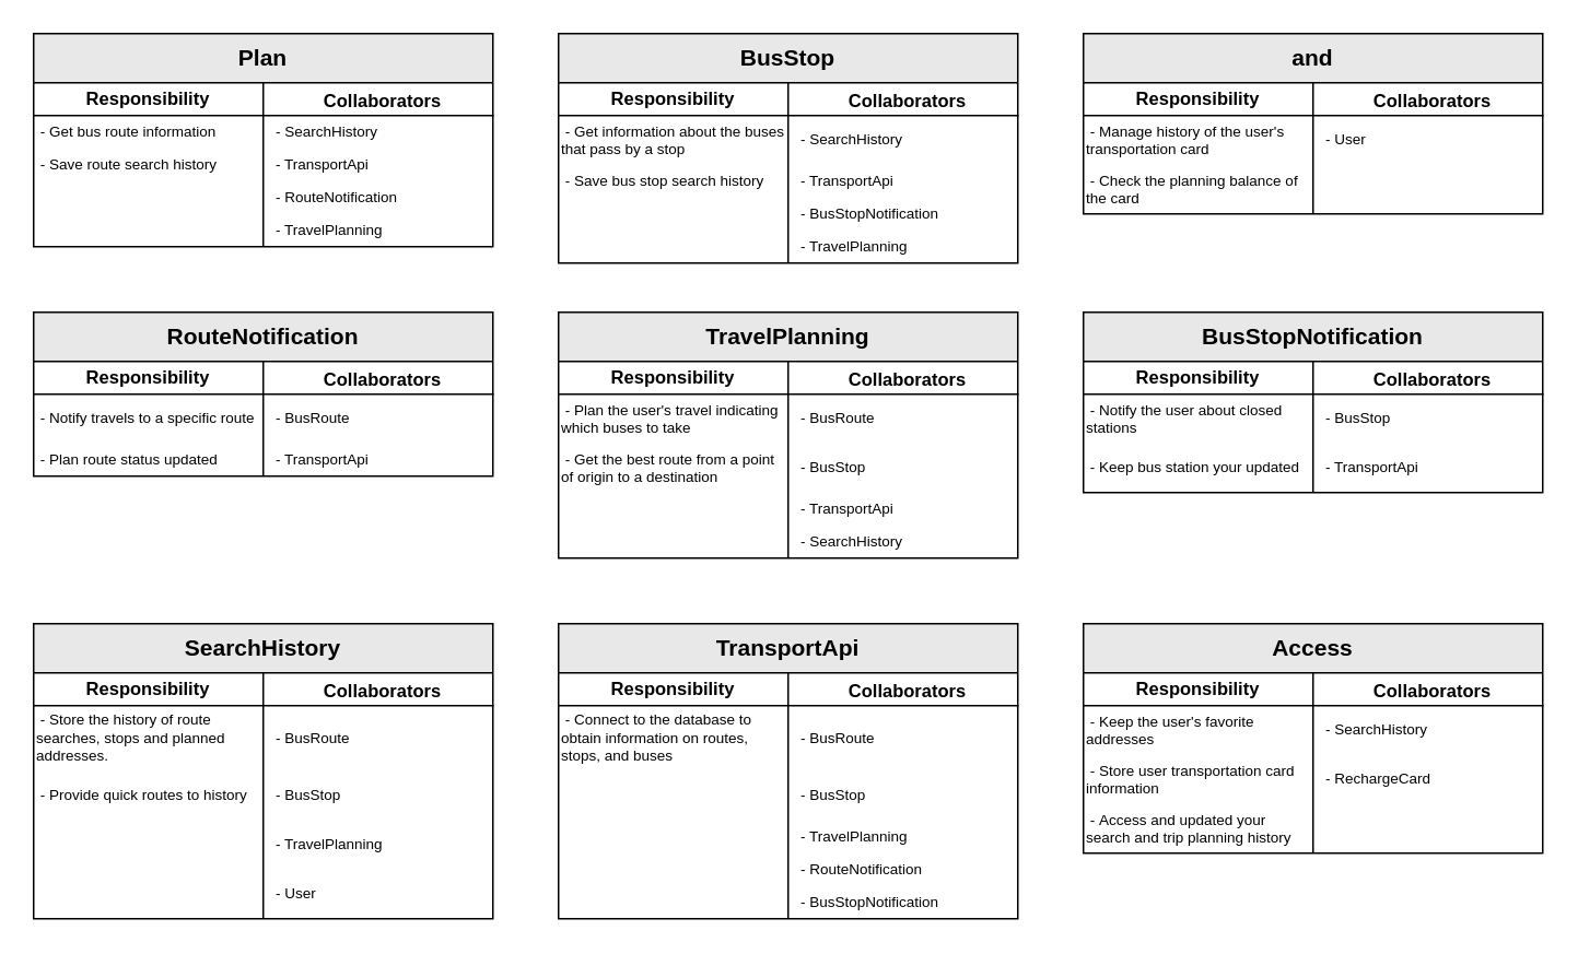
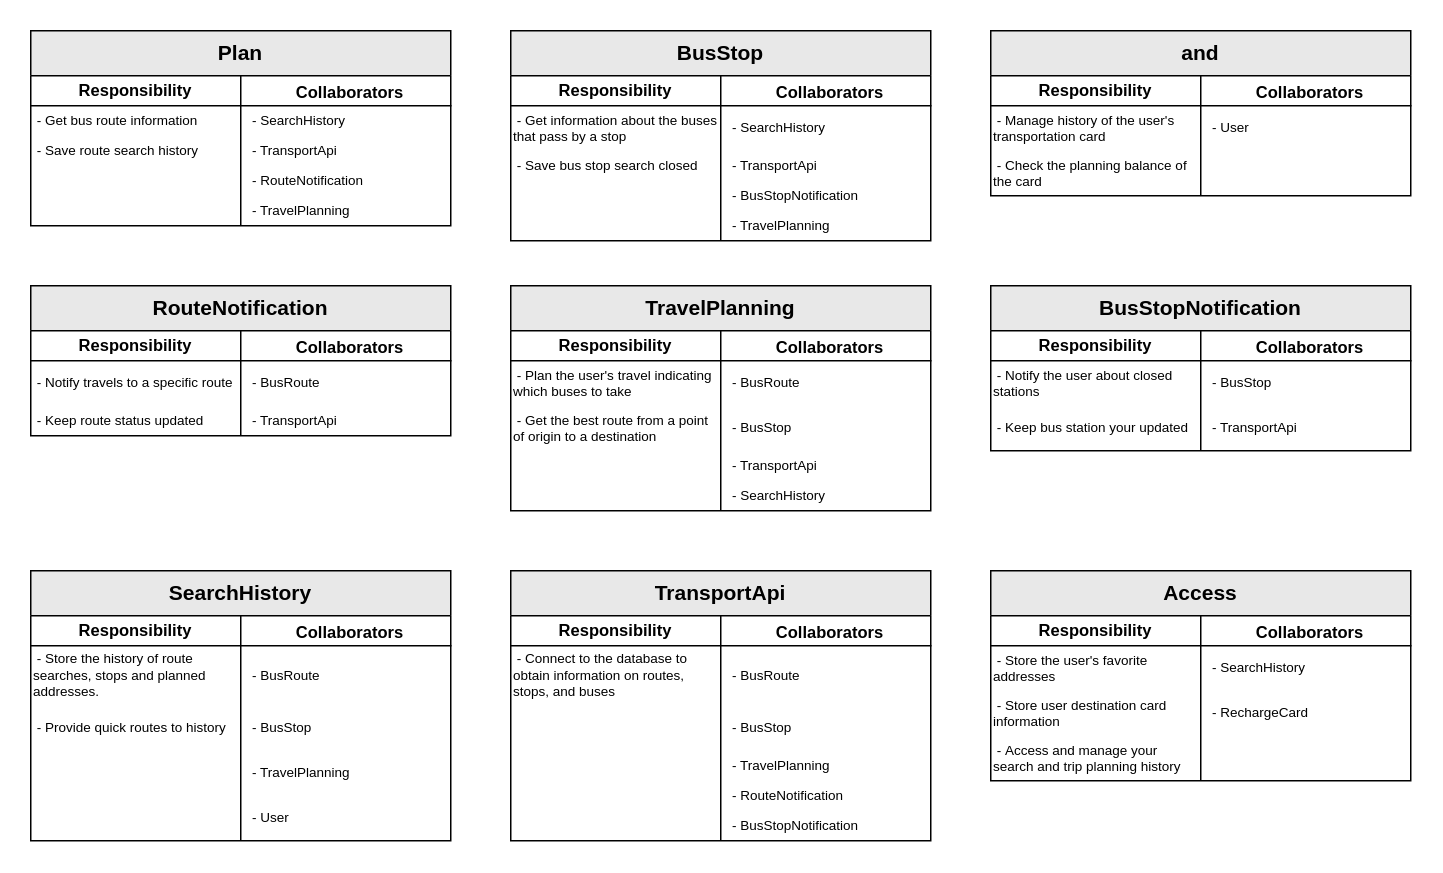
- <mxCell id="26" value="&amp;nbsp;- Save bus stop search history" style="shape=partialRectangle;connectable=0;fillColor=none;top=0;left=0;bottom=0;right=0;editable=1;overflow=hidden;html=1;whiteSpace=wrap;fontSize=9;align=left;" parent="25" vertex="1"><mxGeometry width="140" height="20" as="geometry"><mxRectangle width="140" height="20" as="alternateBounds" /></mxGeometry></mxCell>
+ <mxCell id="26" value="&amp;nbsp;- Save bus stop search closed" style="shape=partialRectangle;connectable=0;fillColor=none;top=0;left=0;bottom=0;right=0;editable=1;overflow=hidden;html=1;whiteSpace=wrap;fontSize=9;align=left;" parent="25" vertex="1"><mxGeometry width="140" height="20" as="geometry"><mxRectangle width="140" height="20" as="alternateBounds" /></mxGeometry></mxCell>
- <mxCell id="42" value="&amp;nbsp;- Plan route status updated" style="shape=partialRectangle;connectable=0;fillColor=none;top=0;left=0;bottom=0;right=0;editable=1;overflow=hidden;html=1;whiteSpace=wrap;fontSize=9;align=left;" parent="41" vertex="1"><mxGeometry width="140" height="20" as="geometry"><mxRectangle width="140" height="20" as="alternateBounds" /></mxGeometry></mxCell>
+ <mxCell id="42" value="&amp;nbsp;- Keep route status updated" style="shape=partialRectangle;connectable=0;fillColor=none;top=0;left=0;bottom=0;right=0;editable=1;overflow=hidden;html=1;whiteSpace=wrap;fontSize=9;align=left;" parent="41" vertex="1"><mxGeometry width="140" height="20" as="geometry"><mxRectangle width="140" height="20" as="alternateBounds" /></mxGeometry></mxCell>
- <mxCell id="120" value="&amp;nbsp;-&amp;nbsp;Keep the user's favorite addresses" style="shape=partialRectangle;connectable=0;fillColor=none;top=0;left=0;bottom=0;right=0;editable=1;overflow=hidden;html=1;whiteSpace=wrap;align=left;fontSize=9;" parent="119" vertex="1"><mxGeometry width="140" height="30" as="geometry"><mxRectangle width="140" height="30" as="alternateBounds" /></mxGeometry></mxCell>
+ <mxCell id="120" value="&amp;nbsp;-&amp;nbsp;Store the user's favorite addresses" style="shape=partialRectangle;connectable=0;fillColor=none;top=0;left=0;bottom=0;right=0;editable=1;overflow=hidden;html=1;whiteSpace=wrap;align=left;fontSize=9;" parent="119" vertex="1"><mxGeometry width="140" height="30" as="geometry"><mxRectangle width="140" height="30" as="alternateBounds" /></mxGeometry></mxCell>
- <mxCell id="123" value="&amp;nbsp;- Store user transportation card information" style="shape=partialRectangle;connectable=0;fillColor=none;top=0;left=0;bottom=0;right=0;editable=1;overflow=hidden;html=1;whiteSpace=wrap;fontSize=9;align=left;" parent="122" vertex="1"><mxGeometry width="140" height="30" as="geometry"><mxRectangle width="140" height="30" as="alternateBounds" /></mxGeometry></mxCell>
+ <mxCell id="123" value="&amp;nbsp;- Store user destination card information" style="shape=partialRectangle;connectable=0;fillColor=none;top=0;left=0;bottom=0;right=0;editable=1;overflow=hidden;html=1;whiteSpace=wrap;fontSize=9;align=left;" parent="122" vertex="1"><mxGeometry width="140" height="30" as="geometry"><mxRectangle width="140" height="30" as="alternateBounds" /></mxGeometry></mxCell>
- <mxCell id="126" value="&amp;nbsp;-&amp;nbsp;Access and updated your search and trip planning history" style="shape=partialRectangle;connectable=0;fillColor=none;top=0;left=0;bottom=0;right=0;editable=1;overflow=hidden;html=1;whiteSpace=wrap;fontSize=9;align=left;" parent="125" vertex="1"><mxGeometry width="140" height="30" as="geometry"><mxRectangle width="140" height="30" as="alternateBounds" /></mxGeometry></mxCell>
+ <mxCell id="126" value="&amp;nbsp;-&amp;nbsp;Access and manage your search and trip planning history" style="shape=partialRectangle;connectable=0;fillColor=none;top=0;left=0;bottom=0;right=0;editable=1;overflow=hidden;html=1;whiteSpace=wrap;fontSize=9;align=left;" parent="125" vertex="1"><mxGeometry width="140" height="30" as="geometry"><mxRectangle width="140" height="30" as="alternateBounds" /></mxGeometry></mxCell>
